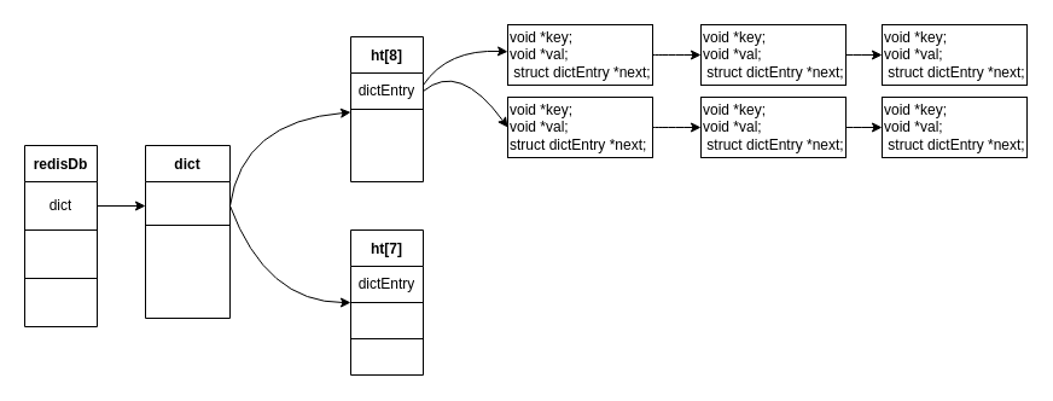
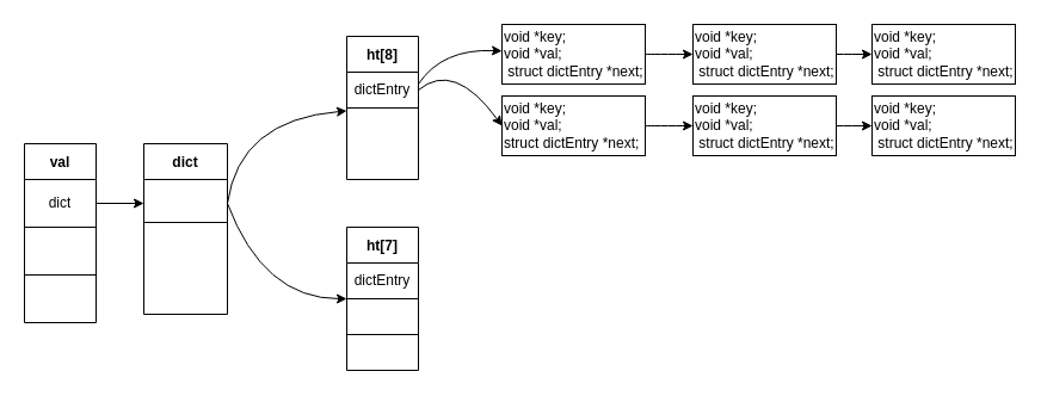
- <mxCell id="2" value="redisDb" style="shape=table;startSize=30;container=1;collapsible=0;childLayout=tableLayout;fontStyle=1;align=center;pointerEvents=1;" vertex="1" parent="1"><mxGeometry x="20" y="120" width="60" height="150" as="geometry" /></mxCell>
+ <mxCell id="2" value="val" style="shape=table;startSize=30;container=1;collapsible=0;childLayout=tableLayout;fontStyle=1;align=center;pointerEvents=1;" vertex="1" parent="1"><mxGeometry x="20" y="120" width="60" height="150" as="geometry" /></mxCell>
